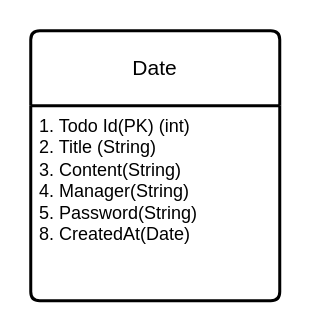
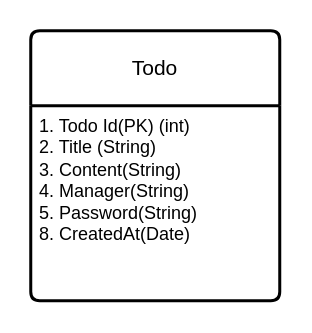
- <mxCell id="2" value="Date" style="swimlane;childLayout=stackLayout;horizontal=1;startSize=50;horizontalStack=0;rounded=1;fontSize=14;fontStyle=0;strokeWidth=2;resizeParent=0;resizeLast=1;shadow=0;dashed=0;align=center;arcSize=4;whiteSpace=wrap;html=1;" vertex="1" parent="1"><mxGeometry x="20" y="20" width="166" height="180" as="geometry" /></mxCell>
+ <mxCell id="2" value="Todo" style="swimlane;childLayout=stackLayout;horizontal=1;startSize=50;horizontalStack=0;rounded=1;fontSize=14;fontStyle=0;strokeWidth=2;resizeParent=0;resizeLast=1;shadow=0;dashed=0;align=center;arcSize=4;whiteSpace=wrap;html=1;" vertex="1" parent="1"><mxGeometry x="20" y="20" width="166" height="180" as="geometry" /></mxCell>
